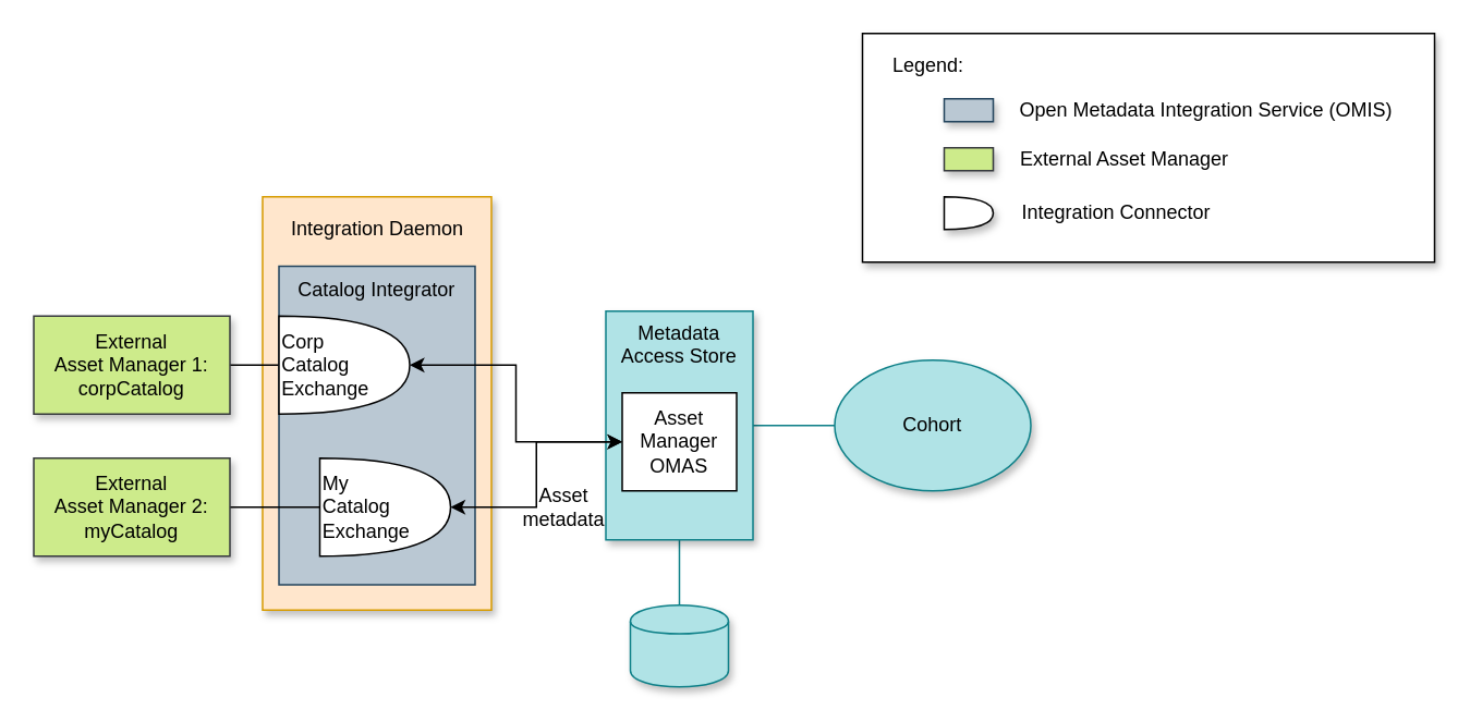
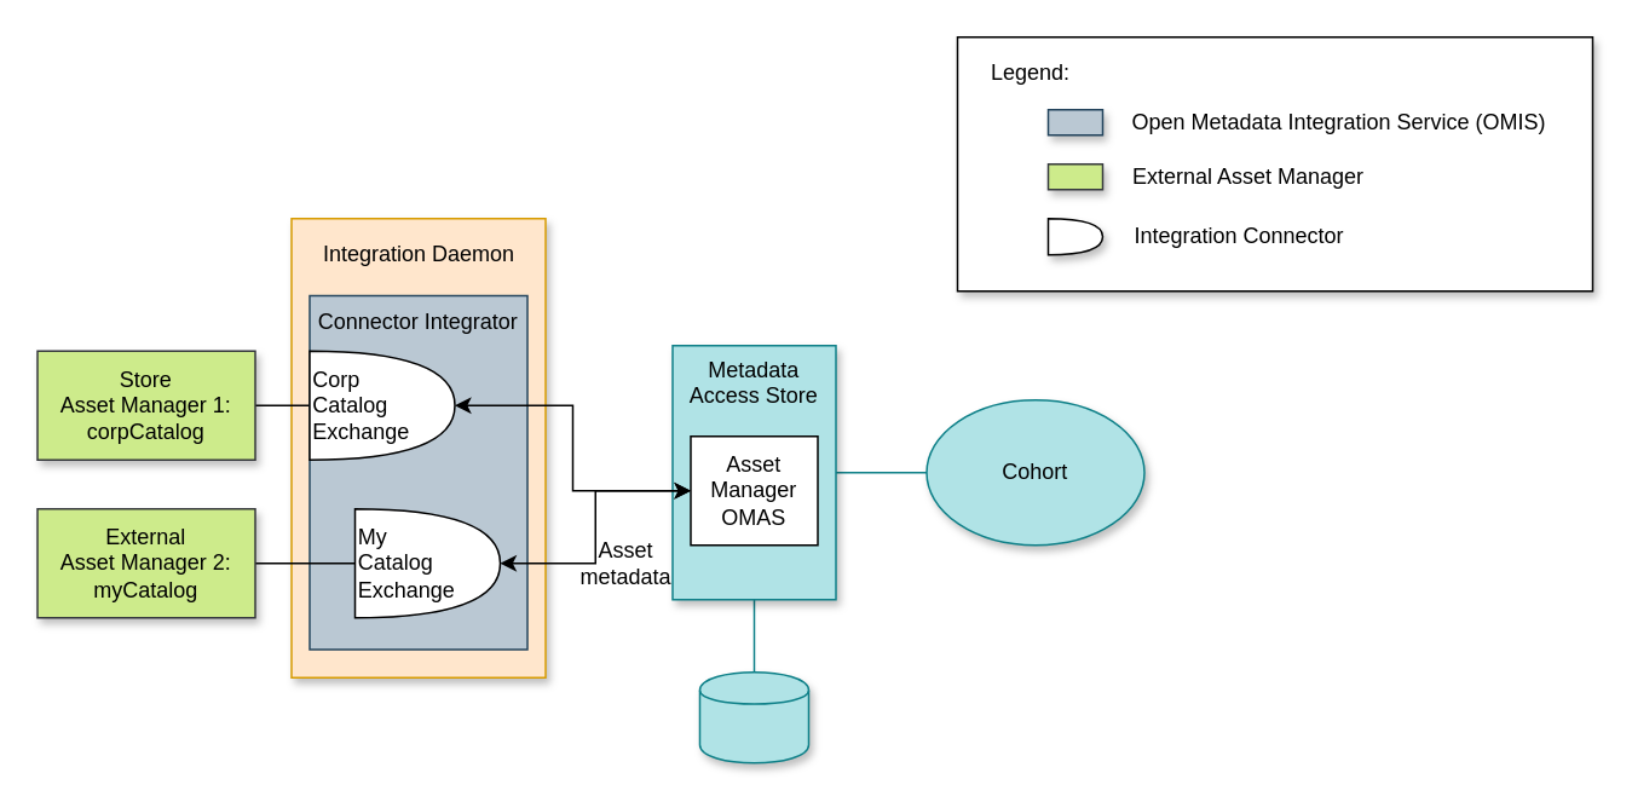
- <mxCell id="12" value="Catalog Integrator" style="rounded=0;whiteSpace=wrap;html=1;verticalAlign=top;fillColor=#bac8d3;strokeColor=#23445d;" parent="1" vertex="1"><mxGeometry x="170" y="162.5" width="120" height="195" as="geometry" /></mxCell>
+ <mxCell id="12" value="Connector Integrator" style="rounded=0;whiteSpace=wrap;html=1;verticalAlign=top;fillColor=#bac8d3;strokeColor=#23445d;" parent="1" vertex="1"><mxGeometry x="170" y="162.5" width="120" height="195" as="geometry" /></mxCell>
- <mxCell id="11" value="External&lt;br&gt;Asset Manager 1:&lt;br&gt;corpCatalog" style="rounded=0;whiteSpace=wrap;html=1;fillColor=#cdeb8b;strokeColor=#36393d;shadow=1;" parent="1" vertex="1"><mxGeometry x="20" y="193" width="120" height="60" as="geometry" /></mxCell>
+ <mxCell id="11" value="Store&lt;br&gt;Asset Manager 1:&lt;br&gt;corpCatalog" style="rounded=0;whiteSpace=wrap;html=1;fillColor=#cdeb8b;strokeColor=#36393d;shadow=1;" parent="1" vertex="1"><mxGeometry x="20" y="193" width="120" height="60" as="geometry" /></mxCell>
